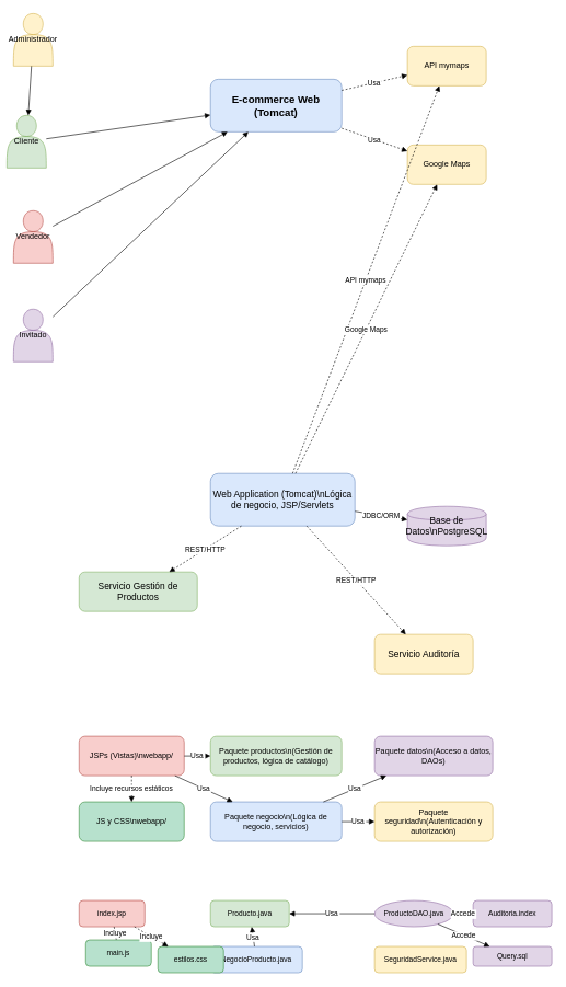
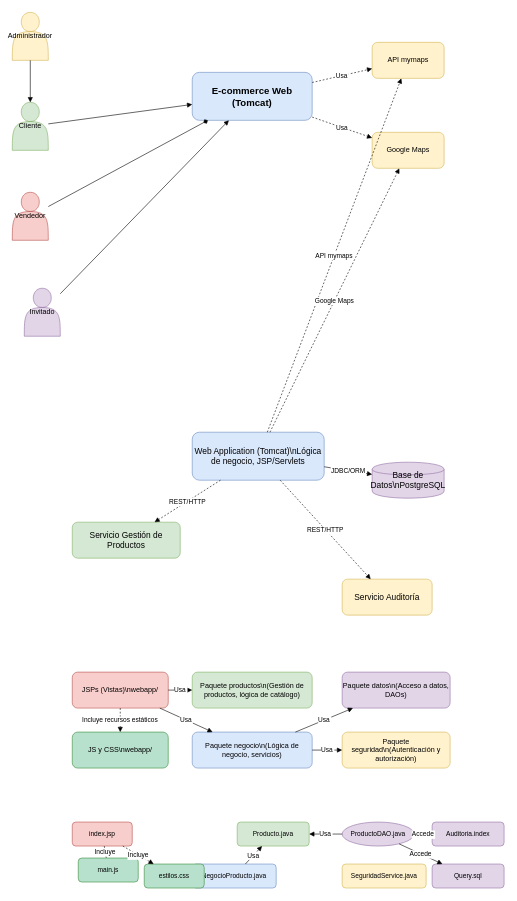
- <mxCell id="36" style="endArrow=block;endFill=1;strokeColor=#000000;" parent="1" source="5" target="2" edge="1"><mxGeometry relative="1" as="geometry" /></mxCell>
+ <mxCell id="36" style="endArrow=diamond;endFill=1;strokeColor=#000000;" parent="1" source="5" target="2" edge="1"><mxGeometry relative="1" as="geometry" /></mxCell>
- <mxCell id="4" value="Cliente" style="shape=actor;whiteSpace=wrap;html=1;fillColor=#d5e8d4;strokeColor=#82b366;" parent="1" vertex="1"><mxGeometry x="10" y="175" width="60" height="80" as="geometry" /></mxCell>
+ <mxCell id="4" value="Cliente" style="shape=actor;whiteSpace=wrap;html=1;fillColor=#d5e8d4;strokeColor=#82b366;" parent="1" vertex="1"><mxGeometry x="20" y="170" width="60" height="80" as="geometry" /></mxCell>
- <mxCell id="6" value="Invitado" style="shape=actor;whiteSpace=wrap;html=1;fillColor=#e1d5e7;strokeColor=#9673a6;" parent="1" vertex="1"><mxGeometry x="20" y="470" width="60" height="80" as="geometry" /></mxCell>
+ <mxCell id="6" value="Invitado" style="shape=actor;whiteSpace=wrap;html=1;fillColor=#e1d5e7;strokeColor=#9673a6;" parent="1" vertex="1"><mxGeometry x="40" y="480" width="60" height="80" as="geometry" /></mxCell>
- <mxCell id="19" value="Producto.java" style="rounded=1;whiteSpace=wrap;html=1;fillColor=#d5e8d4;strokeColor=#82b366;fontSize=11;" parent="1" vertex="1"><mxGeometry x="320" y="1370" width="120" height="40" as="geometry" /></mxCell>
+ <mxCell id="19" value="Producto.java" style="rounded=1;whiteSpace=wrap;html=1;fillColor=#d5e8d4;strokeColor=#82b366;fontSize=11;" parent="1" vertex="1"><mxGeometry x="395" y="1370" width="120" height="40" as="geometry" /></mxCell>
- <mxCell id="27" value="Query.sql" style="rounded=1;whiteSpace=wrap;html=1;fillColor=#e1d5e7;strokeColor=#9673a6;fontSize=11;" parent="1" vertex="1"><mxGeometry x="720" y="1440" width="120" height="30" as="geometry" /></mxCell>
+ <mxCell id="27" value="Query.sql" style="rounded=1;whiteSpace=wrap;html=1;fillColor=#e1d5e7;strokeColor=#9673a6;fontSize=11;" parent="1" vertex="1"><mxGeometry x="720" y="1440" width="120" height="40" as="geometry" /></mxCell>
